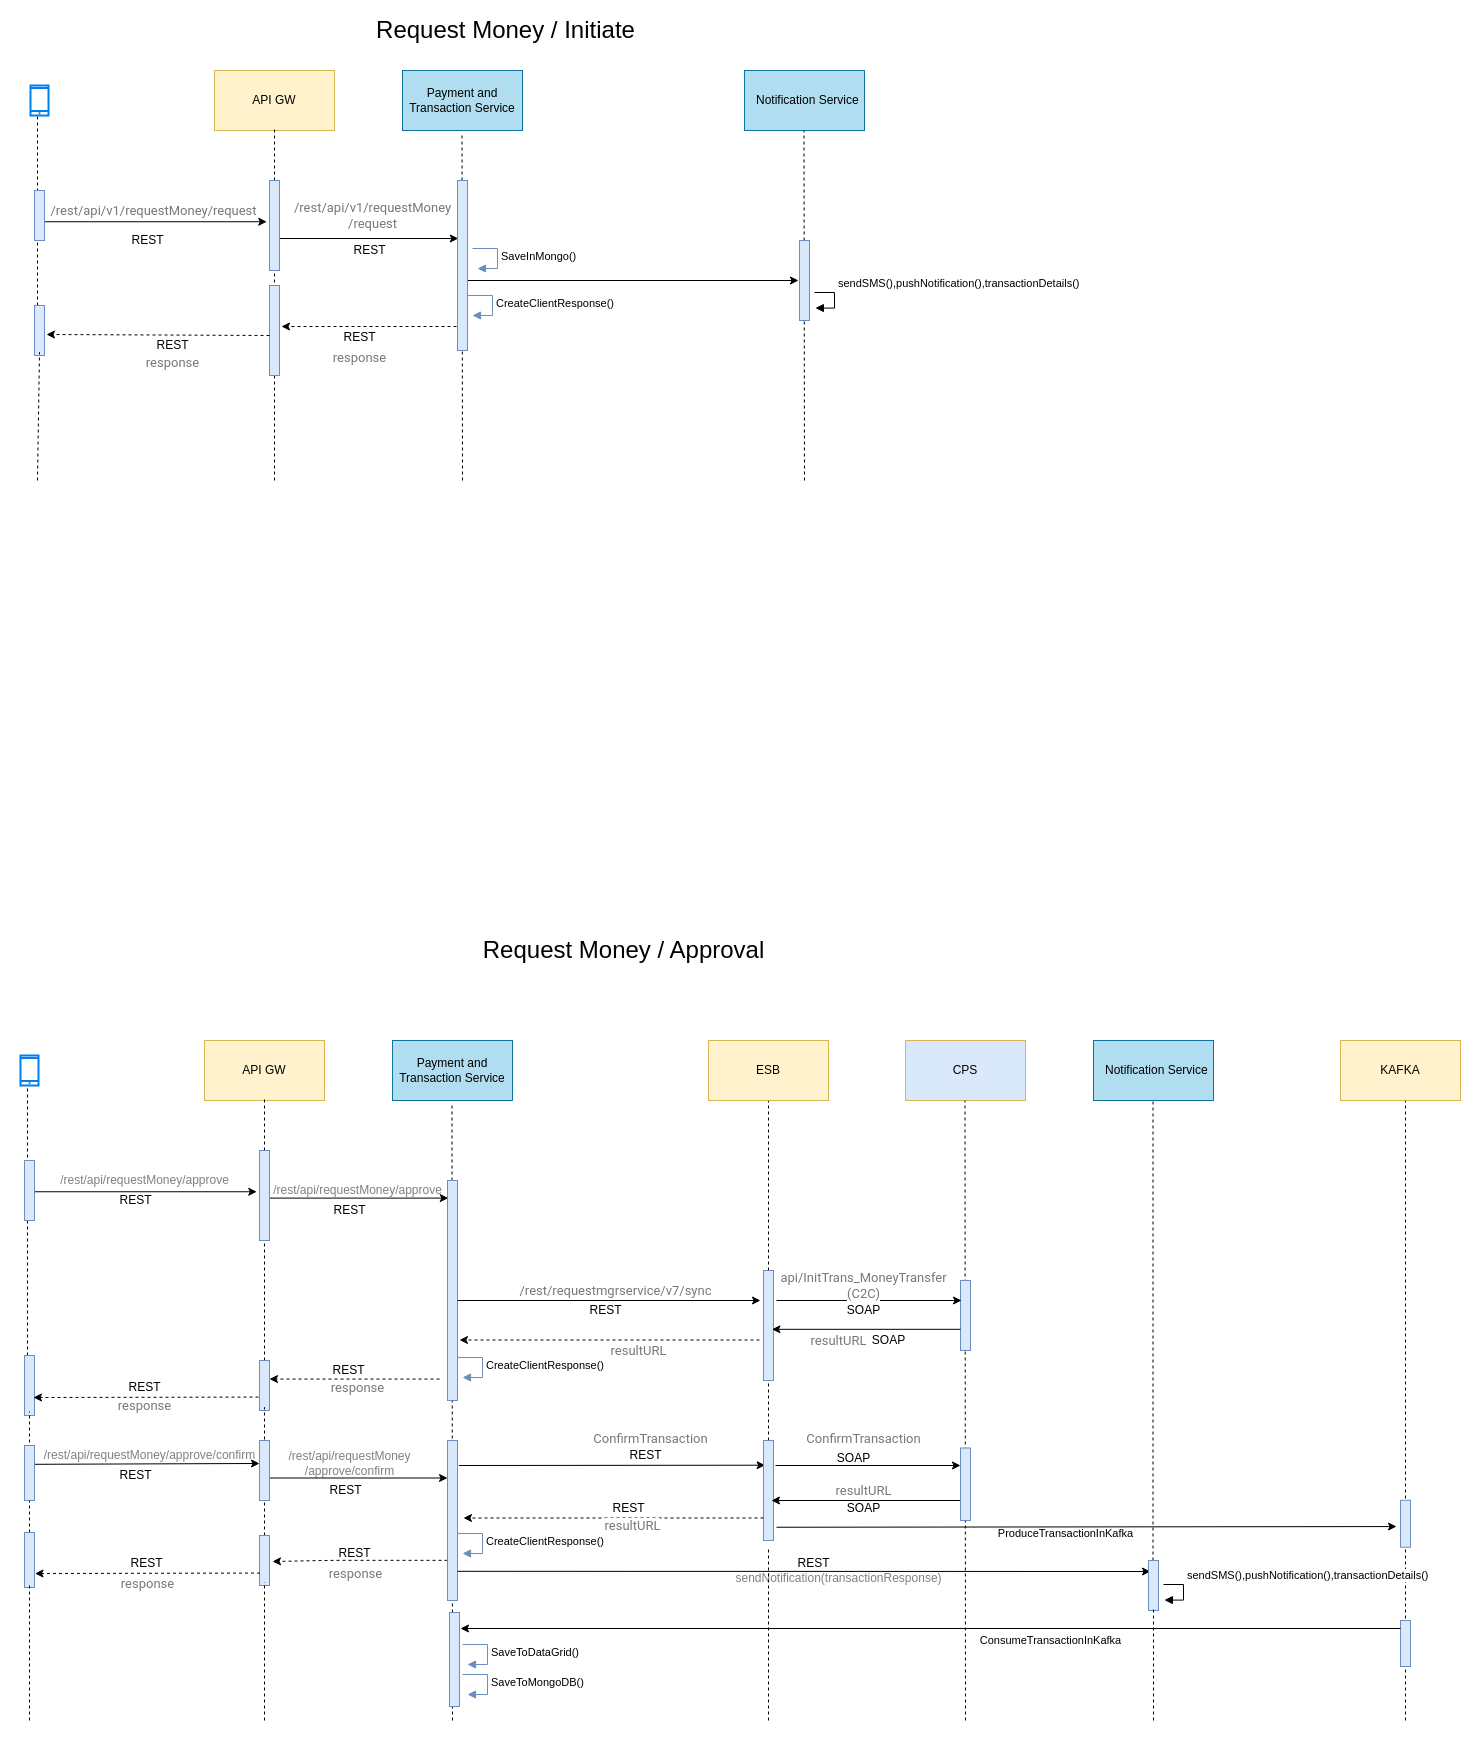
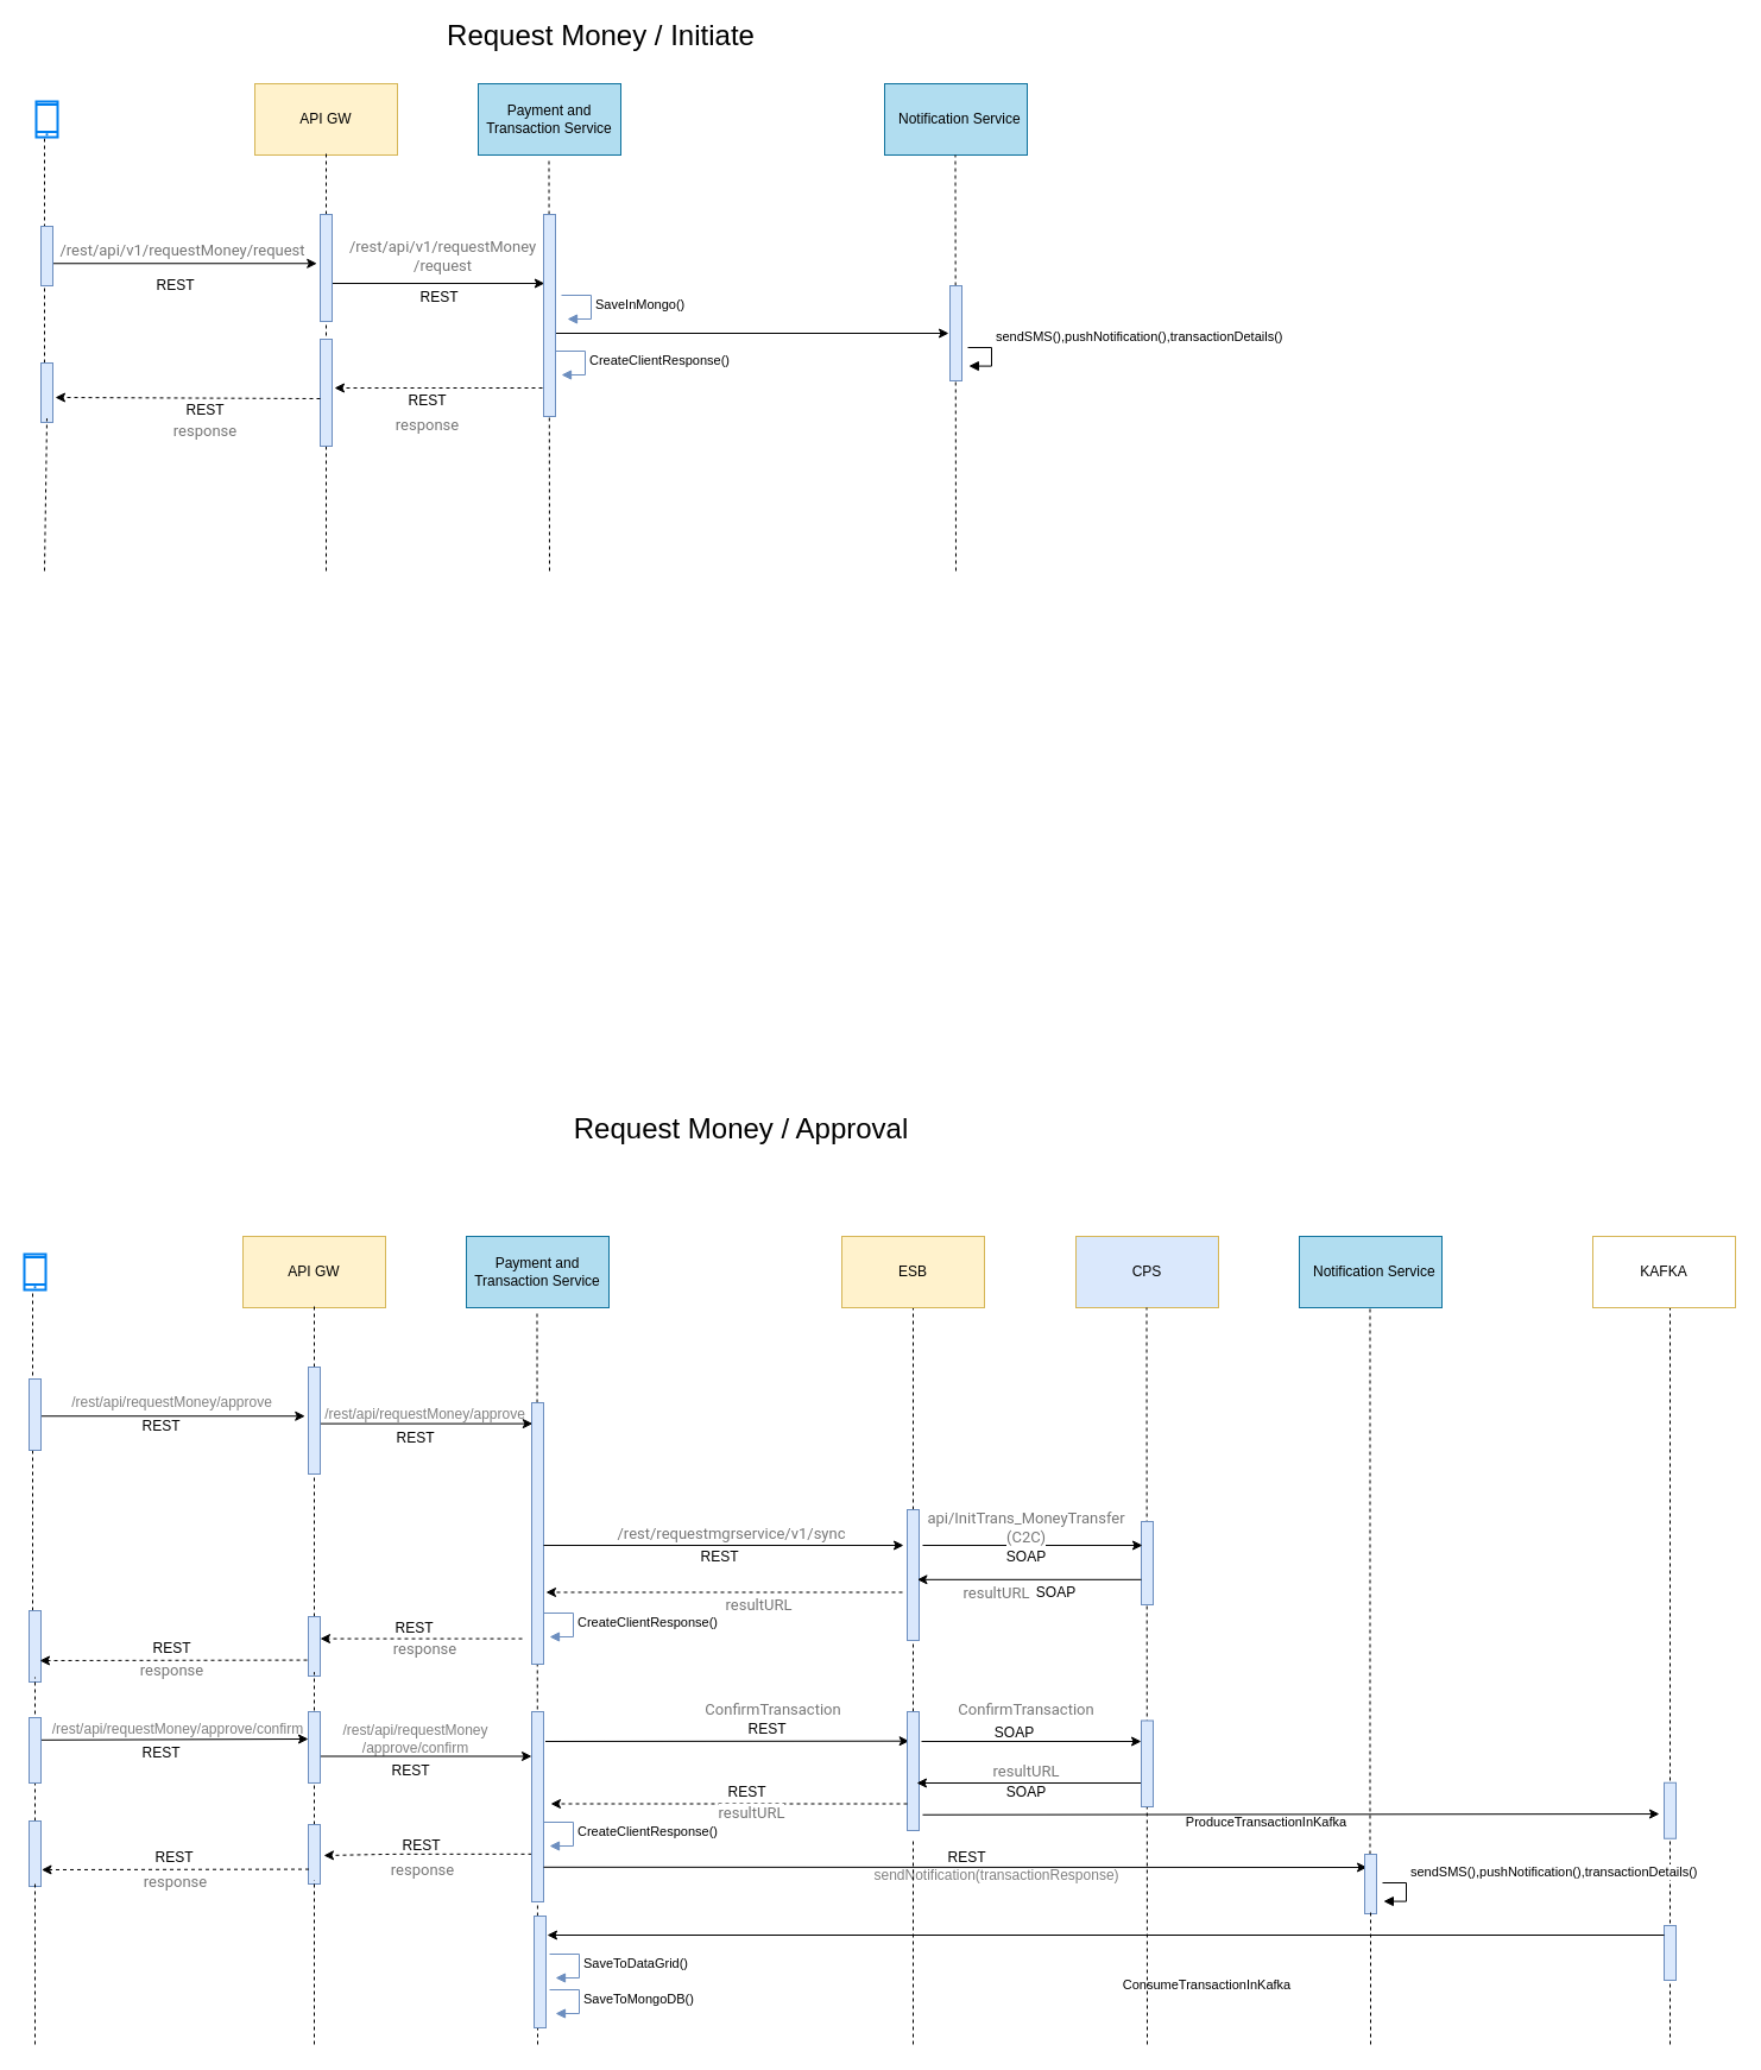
- <mxCell id="62" value="KAFKA" style="rounded=0;whiteSpace=wrap;html=1;fillColor=#fff2cc;strokeColor=#d6b656;" parent="1" vertex="1"><mxGeometry x="1340" y="1040" width="120" height="60" as="geometry" /></mxCell>
+ <mxCell id="62" value="KAFKA" style="rounded=0;whiteSpace=wrap;html=1;fillColor=#ffffff;strokeColor=#d6b656;" parent="1" vertex="1"><mxGeometry x="1340" y="1040" width="120" height="60" as="geometry" /></mxCell>
- <mxCell id="106" value="&lt;font color=&quot;#777777&quot; face=&quot;roboto, robotodraft, helvetica, arial, sans-serif&quot;&gt;&lt;span style=&quot;font-size: 13px ; background-color: rgb(255 , 255 , 255)&quot;&gt;/rest/requestmgrservice/v7/sync&lt;/span&gt;&lt;/font&gt;" style="text;html=1;align=center;verticalAlign=middle;resizable=0;points=[];autosize=1;" parent="1" vertex="1"><mxGeometry x="515" y="1280" width="200" height="20" as="geometry" /></mxCell>
+ <mxCell id="106" value="&lt;font color=&quot;#777777&quot; face=&quot;roboto, robotodraft, helvetica, arial, sans-serif&quot;&gt;&lt;span style=&quot;font-size: 13px ; background-color: rgb(255 , 255 , 255)&quot;&gt;/rest/requestmgrservice/v1/sync&lt;/span&gt;&lt;/font&gt;" style="text;html=1;align=center;verticalAlign=middle;resizable=0;points=[];autosize=1;" parent="1" vertex="1"><mxGeometry x="515" y="1280" width="200" height="20" as="geometry" /></mxCell>
- <mxCell id="71" value="ConsumeTransactionInKafka" style="text;html=1;align=center;verticalAlign=middle;resizable=0;points=[];autosize=1;fontSize=11;" parent="1" vertex="1"><mxGeometry x="970" y="1630" width="160" height="20" as="geometry" /></mxCell>
+ <mxCell id="71" value="ConsumeTransactionInKafka" style="text;html=1;align=center;verticalAlign=middle;resizable=0;points=[];autosize=1;fontSize=11;" parent="1" vertex="1"><mxGeometry x="935" y="1660" width="160" height="20" as="geometry" /></mxCell>
